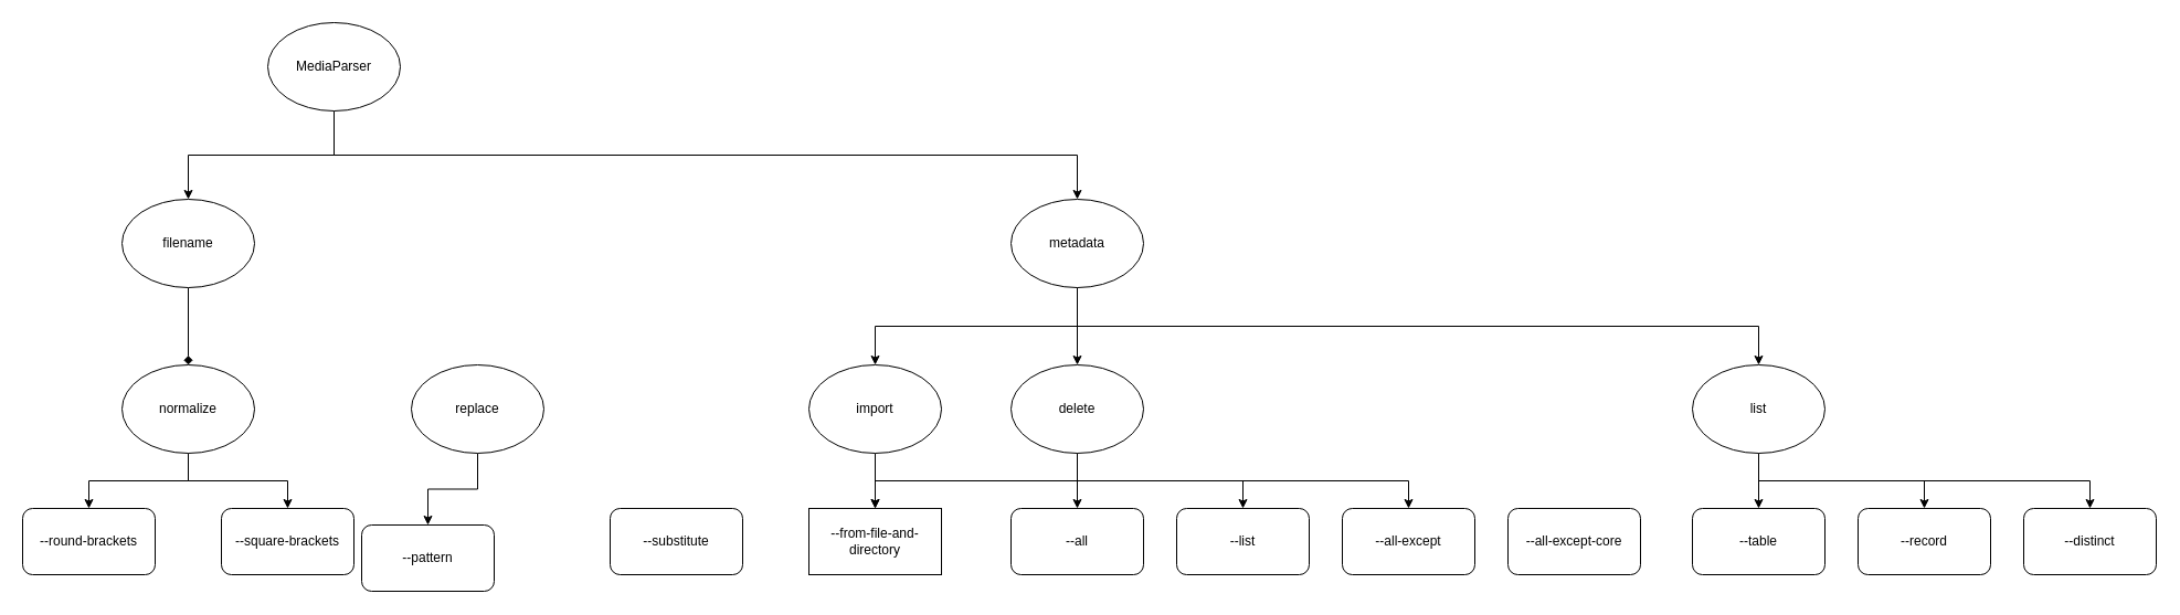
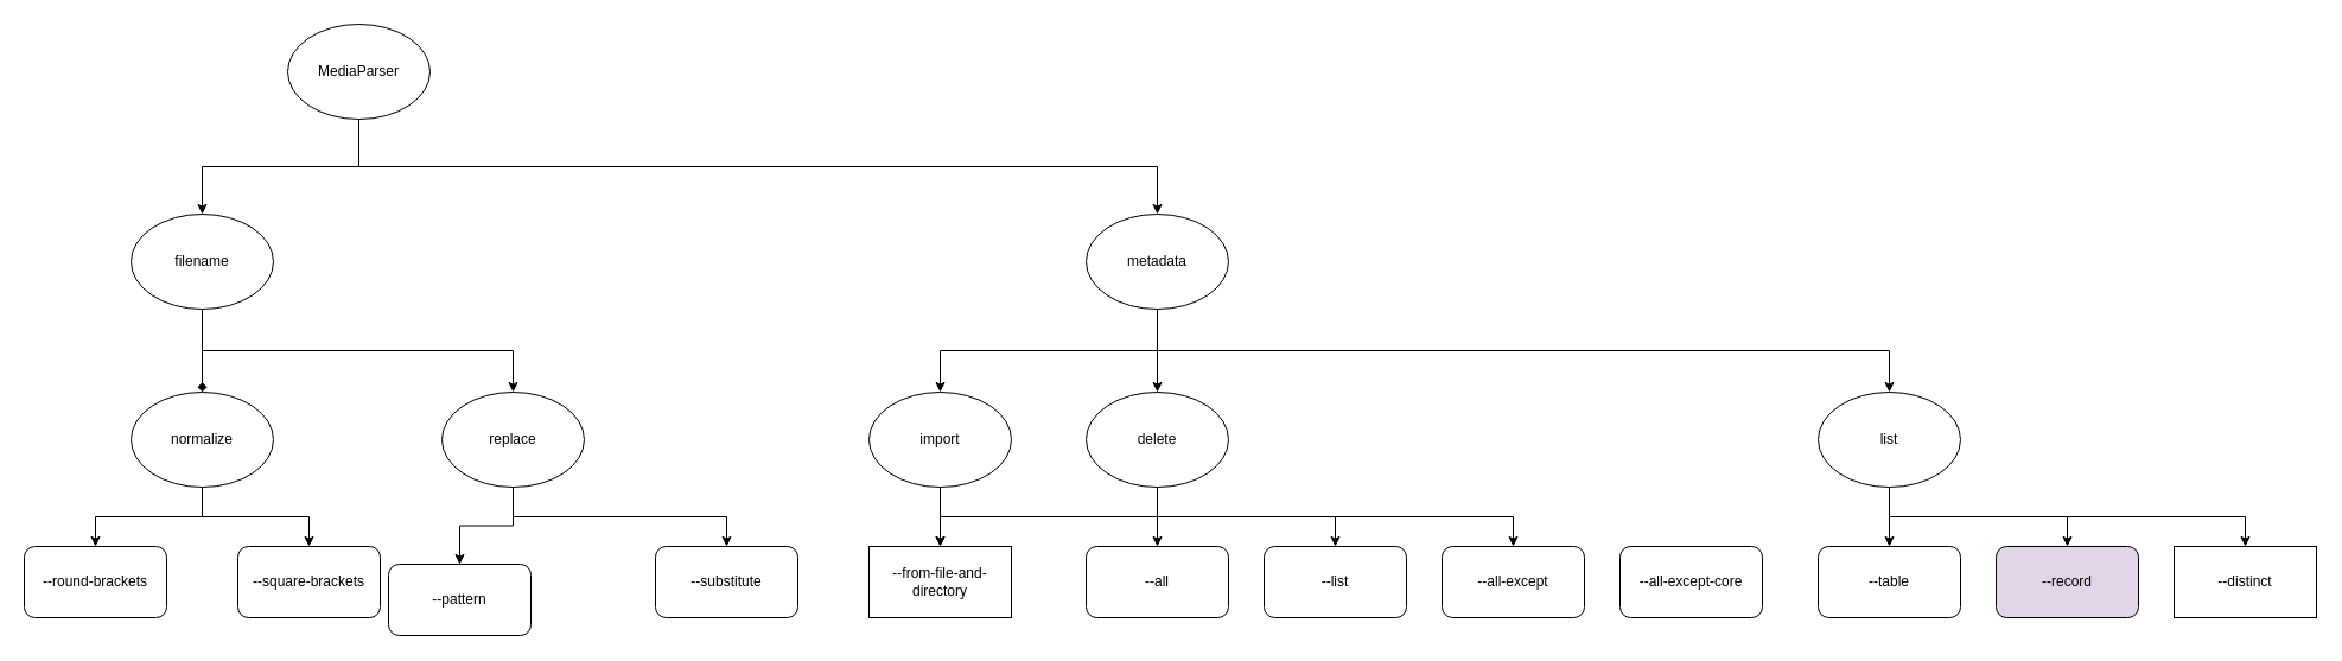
+ <mxCell id="3" style="edgeStyle=orthogonalEdgeStyle;rounded=0;jumpStyle=none;orthogonalLoop=1;jettySize=auto;html=1;exitX=0.5;exitY=1;exitDx=0;exitDy=0;" edge="1" parent="1" source="7" target="35"><mxGeometry relative="1" as="geometry" /></mxCell>
+ <mxCell id="34" style="edgeStyle=orthogonalEdgeStyle;rounded=0;jumpStyle=none;orthogonalLoop=1;jettySize=auto;html=1;exitX=0.5;exitY=1;exitDx=0;exitDy=0;entryX=0.5;entryY=0;entryDx=0;entryDy=0;" edge="1" parent="1" source="35" target="37"><mxGeometry relative="1" as="geometry" /></mxCell>
- <mxCell id="39" value="--record" style="rounded=1;whiteSpace=wrap;html=1;" vertex="1" parent="1"><mxGeometry x="1682" y="460" width="120" height="60" as="geometry" /></mxCell>
+ <mxCell id="39" value="--record" style="rounded=1;whiteSpace=wrap;html=1;fillColor=#e1d5e7;" vertex="1" parent="1"><mxGeometry x="1682" y="460" width="120" height="60" as="geometry" /></mxCell>
- <mxCell id="40" value="--distinct" style="rounded=1;whiteSpace=wrap;html=1;" vertex="1" parent="1"><mxGeometry x="1832" y="460" width="120" height="60" as="geometry" /></mxCell>
+ <mxCell id="40" value="--distinct" style="whiteSpace=wrap;html=1;rounded=0;" vertex="1" parent="1"><mxGeometry x="1832" y="460" width="120" height="60" as="geometry" /></mxCell>
